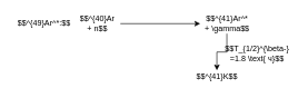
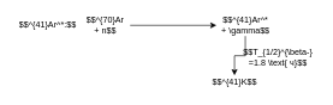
- <mxCell id="2" value="$$^{49}Ar^*:$$" style="text;html=1;resizable=0;autosize=1;align=center;verticalAlign=middle;points=[];fillColor=none;strokeColor=none;rounded=0;" vertex="1" parent="1"><mxGeometry x="20" y="25" width="90" height="20" as="geometry" /></mxCell>
+ <mxCell id="2" value="$$^{41}Ar^*:$$" style="text;html=1;resizable=0;autosize=1;align=center;verticalAlign=middle;points=[];fillColor=none;strokeColor=none;rounded=0;" vertex="1" parent="1"><mxGeometry x="20" y="25" width="90" height="20" as="geometry" /></mxCell>
- <mxCell id="4" value="$$^{40}Ar &lt;br&gt;+ n$$" style="text;html=1;resizable=0;autosize=1;align=center;verticalAlign=middle;points=[];fillColor=none;strokeColor=none;rounded=0;" vertex="1" parent="1"><mxGeometry x="110" y="20" width="70" height="30" as="geometry" /></mxCell>
+ <mxCell id="4" value="$$^{70}Ar &lt;br&gt;+ n$$" style="text;html=1;resizable=0;autosize=1;align=center;verticalAlign=middle;points=[];fillColor=none;strokeColor=none;rounded=0;" vertex="1" parent="1"><mxGeometry x="110" y="20" width="70" height="30" as="geometry" /></mxCell>
